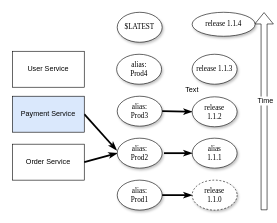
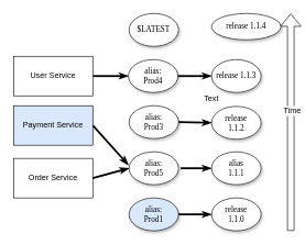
+ <mxCell id="8" value="" style="edgeStyle=none;rounded=1;html=1;labelBackgroundColor=none;startArrow=none;startFill=0;startSize=5;endArrow=classicThin;endFill=1;endSize=5;jettySize=auto;orthogonalLoop=1;strokeColor=#000000;strokeWidth=3;fontFamily=Verdana;fontSize=12;exitX=1;exitY=0.5;exitDx=0;exitDy=0;entryX=0;entryY=0.5;entryDx=0;entryDy=0;" edge="1" parent="1" source="10" target="4"><mxGeometry relative="1" as="geometry"><mxPoint x="130.99" y="112" as="sourcePoint" /><mxPoint x="282.731" y="71.456" as="targetPoint" /></mxGeometry></mxCell>
+ <mxCell id="2" value="" style="edgeStyle=none;rounded=1;html=1;labelBackgroundColor=none;startArrow=none;startFill=0;startSize=5;endArrow=classicThin;endFill=1;endSize=5;jettySize=auto;orthogonalLoop=1;strokeColor=#000000;strokeWidth=3;fontFamily=Verdana;fontSize=12;exitX=1;exitY=0.5;exitDx=0;exitDy=0;" parent="1" source="4" target="3" edge="1"><mxGeometry relative="1" as="geometry"><mxPoint x="300" y="260" as="sourcePoint" /><mxPoint x="310" y="90" as="targetPoint" /></mxGeometry></mxCell>
- <mxCell id="21" value="&lt;span&gt;alias:&lt;br&gt;Prod2&lt;/span&gt;" style="ellipse;whiteSpace=wrap;html=1;rounded=0;shadow=1;comic=0;labelBackgroundColor=none;strokeWidth=1;fontFamily=Verdana;fontSize=12;align=center;" vertex="1" parent="1"><mxGeometry x="195" y="230" width="75" height="50" as="geometry" /></mxCell>
+ <mxCell id="21" value="&lt;span&gt;alias:&lt;br&gt;Prod5&lt;/span&gt;" style="ellipse;whiteSpace=wrap;html=1;rounded=0;shadow=1;comic=0;labelBackgroundColor=none;strokeWidth=1;fontFamily=Verdana;fontSize=12;align=center;" vertex="1" parent="1"><mxGeometry x="195" y="230" width="75" height="50" as="geometry" /></mxCell>
- <mxCell id="22" value="&lt;span&gt;alias:&lt;br&gt;Prod1&lt;/span&gt;" style="ellipse;whiteSpace=wrap;html=1;rounded=0;shadow=1;comic=0;labelBackgroundColor=none;strokeWidth=1;fontFamily=Verdana;fontSize=12;align=center;" vertex="1" parent="1"><mxGeometry x="195" y="300" width="75" height="50" as="geometry" /></mxCell>
+ <mxCell id="22" value="&lt;span&gt;alias:&lt;br&gt;Prod1&lt;/span&gt;" style="ellipse;whiteSpace=wrap;html=1;rounded=0;shadow=1;comic=0;labelBackgroundColor=none;strokeWidth=1;fontFamily=Verdana;fontSize=12;align=center;fillColor=#dae8fc;" vertex="1" parent="1"><mxGeometry x="195" y="300" width="75" height="50" as="geometry" /></mxCell>
- <mxCell id="13" value="release&lt;br&gt;1.1.0" style="ellipse;whiteSpace=wrap;html=1;rounded=0;shadow=1;comic=0;labelBackgroundColor=none;strokeWidth=1;fontFamily=Verdana;fontSize=12;align=center;dashed=1;" vertex="1" parent="1"><mxGeometry x="320" y="300" width="75" height="50" as="geometry" /></mxCell>
+ <mxCell id="13" value="release&lt;br&gt;1.1.0" style="ellipse;whiteSpace=wrap;html=1;rounded=0;shadow=1;comic=0;labelBackgroundColor=none;strokeWidth=1;fontFamily=Verdana;fontSize=12;align=center;" vertex="1" parent="1"><mxGeometry x="320" y="300" width="75" height="50" as="geometry" /></mxCell>
